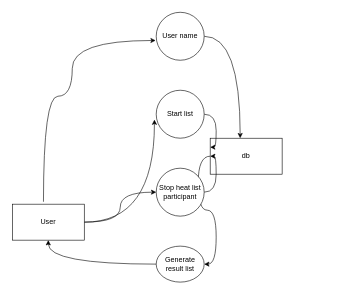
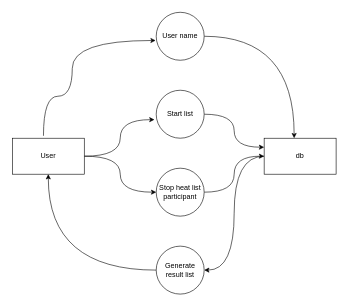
- <mxCell id="7" value="db" style="rounded=0;whiteSpace=wrap;html=1;" vertex="1" parent="1"><mxGeometry x="350" y="230" width="120" height="60" as="geometry" /></mxCell>
+ <mxCell id="7" value="db" style="rounded=0;whiteSpace=wrap;html=1;" vertex="1" parent="1"><mxGeometry x="440" y="230" width="120" height="60" as="geometry" /></mxCell>
- <mxCell id="5" value="User" style="rounded=0;whiteSpace=wrap;html=1;" vertex="1" parent="1"><mxGeometry x="20" y="340" width="120" height="60" as="geometry" /></mxCell>
+ <mxCell id="5" value="User" style="rounded=0;whiteSpace=wrap;html=1;" vertex="1" parent="1"><mxGeometry x="20" y="230" width="120" height="60" as="geometry" /></mxCell>
- <mxCell id="15" value="Generate result list" style="ellipse;whiteSpace=wrap;html=1;aspect=fixed;" vertex="1" parent="1"><mxGeometry x="260" y="410" width="80" height="60" as="geometry" /></mxCell>
+ <mxCell id="15" value="Generate result list" style="ellipse;whiteSpace=wrap;html=1;aspect=fixed;" vertex="1" parent="1"><mxGeometry x="260" y="410" width="80" height="80" as="geometry" /></mxCell>
